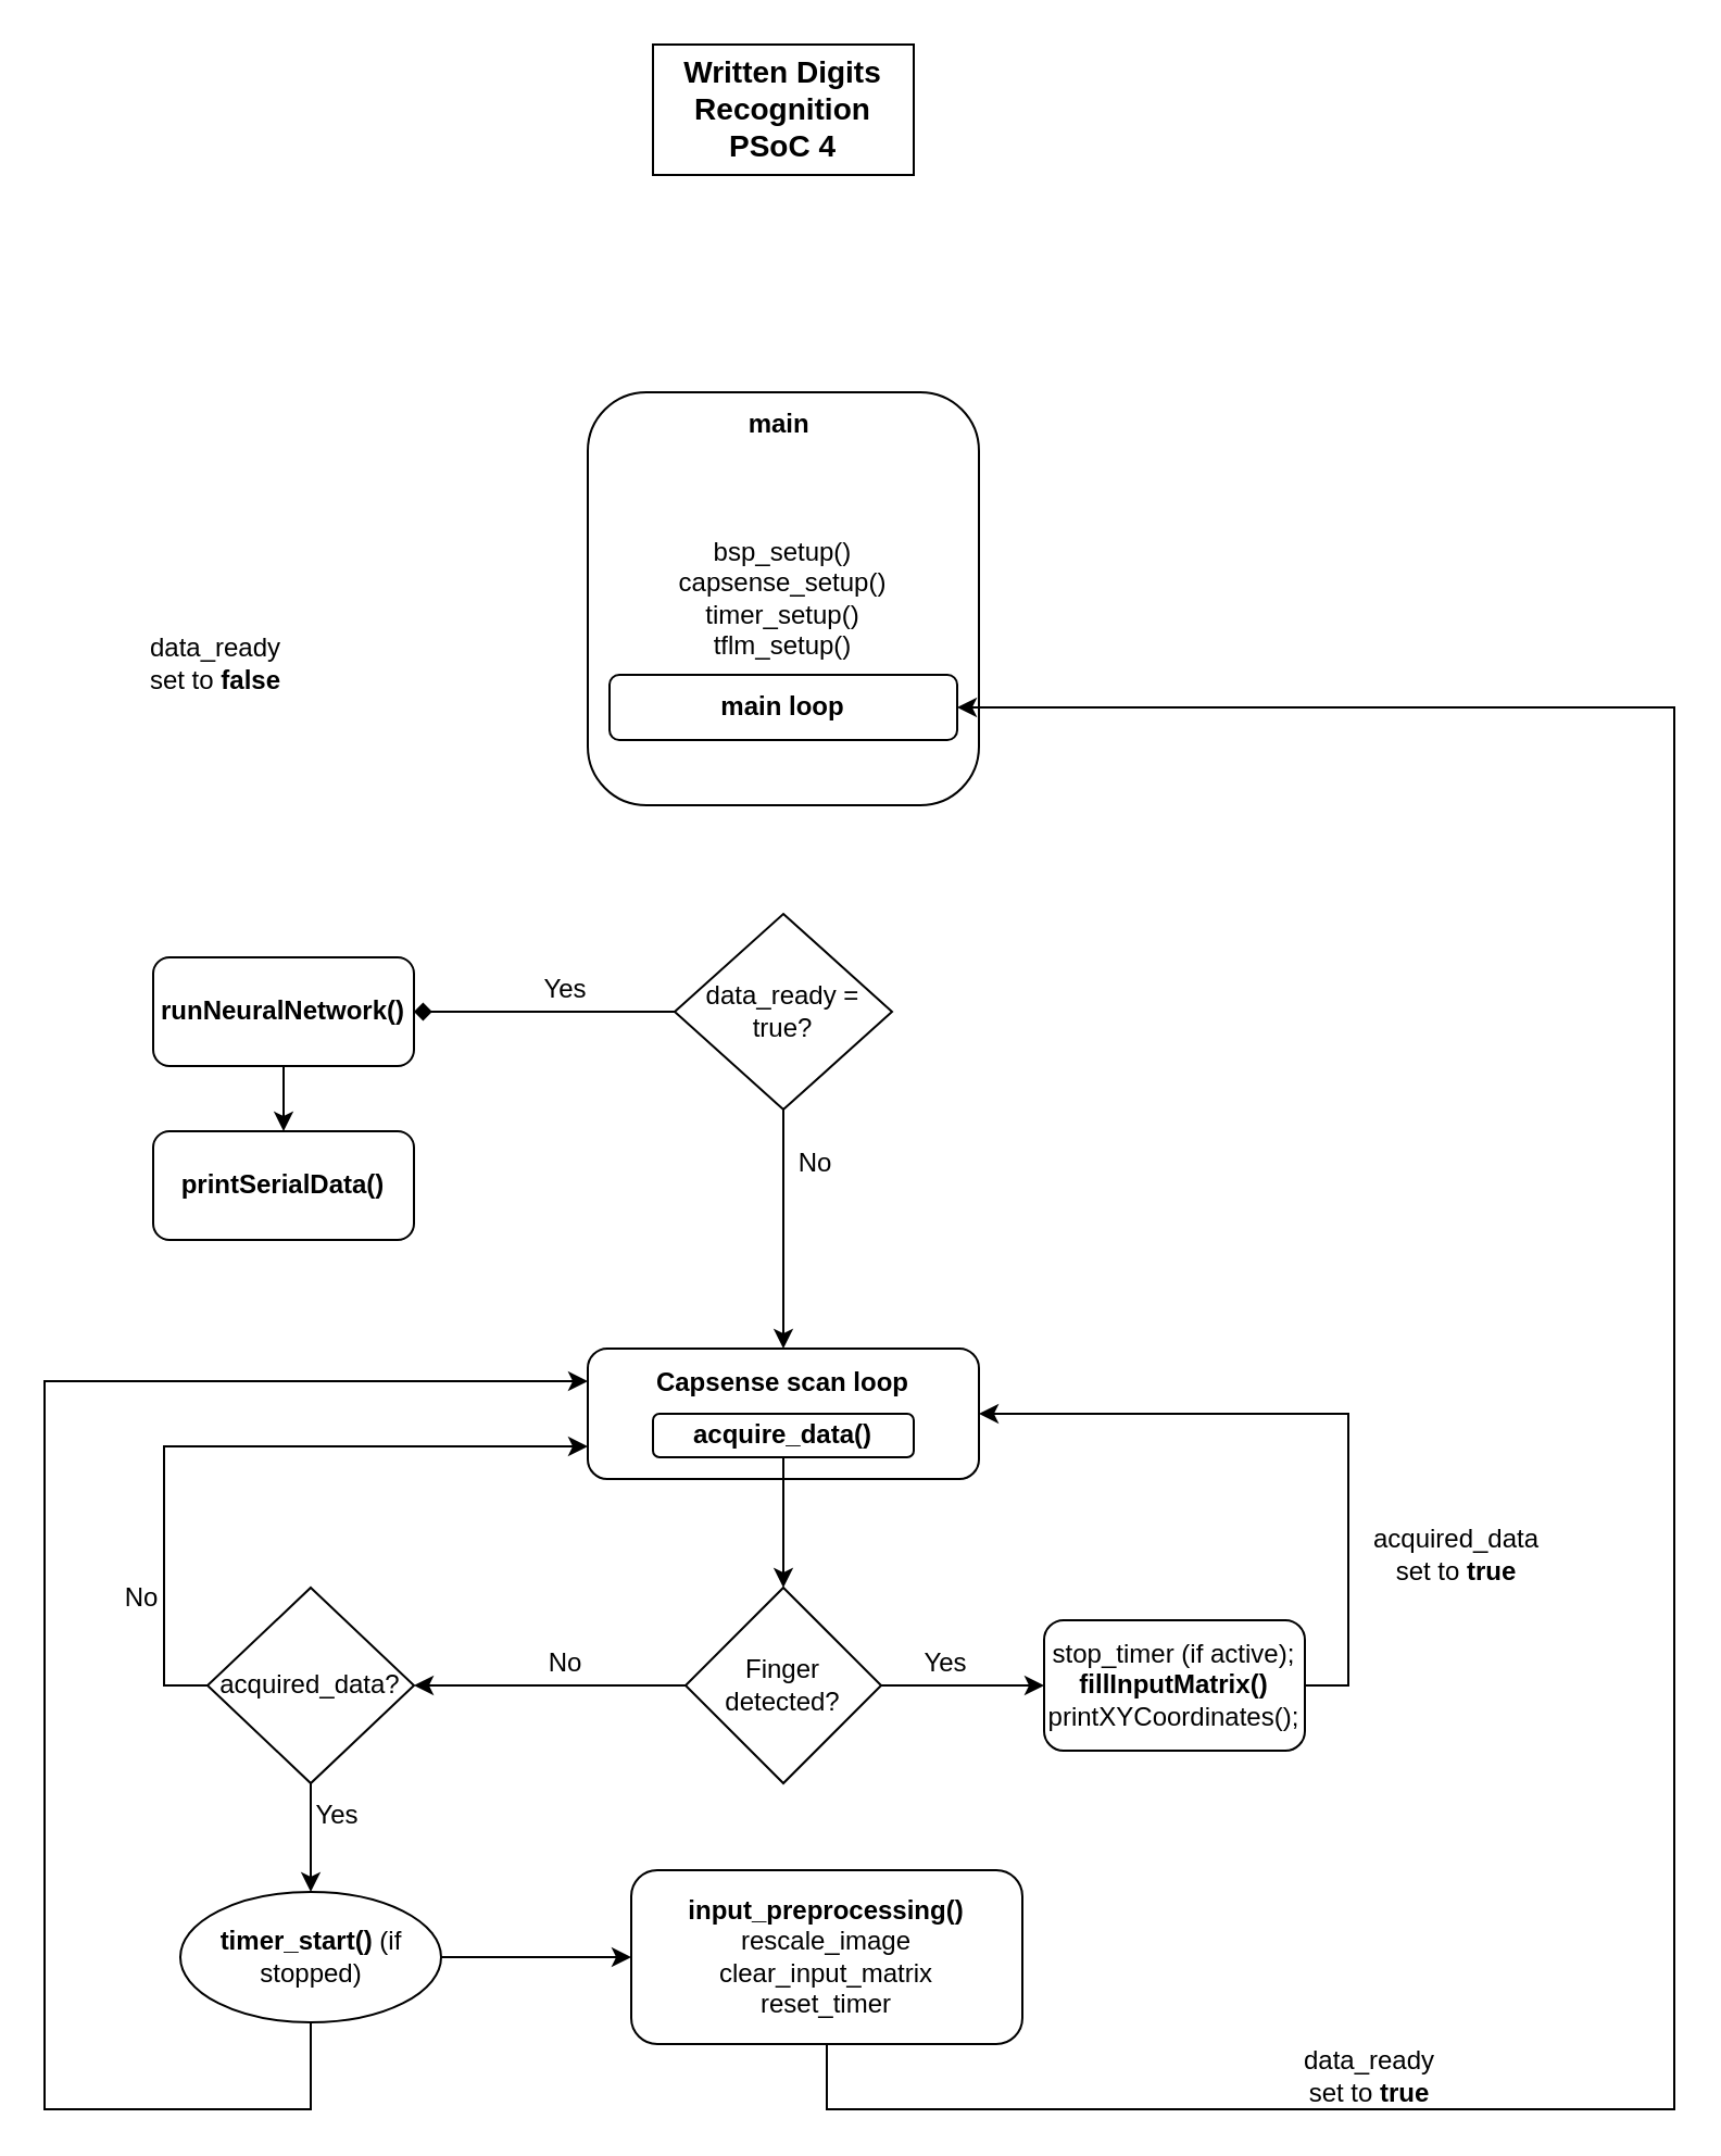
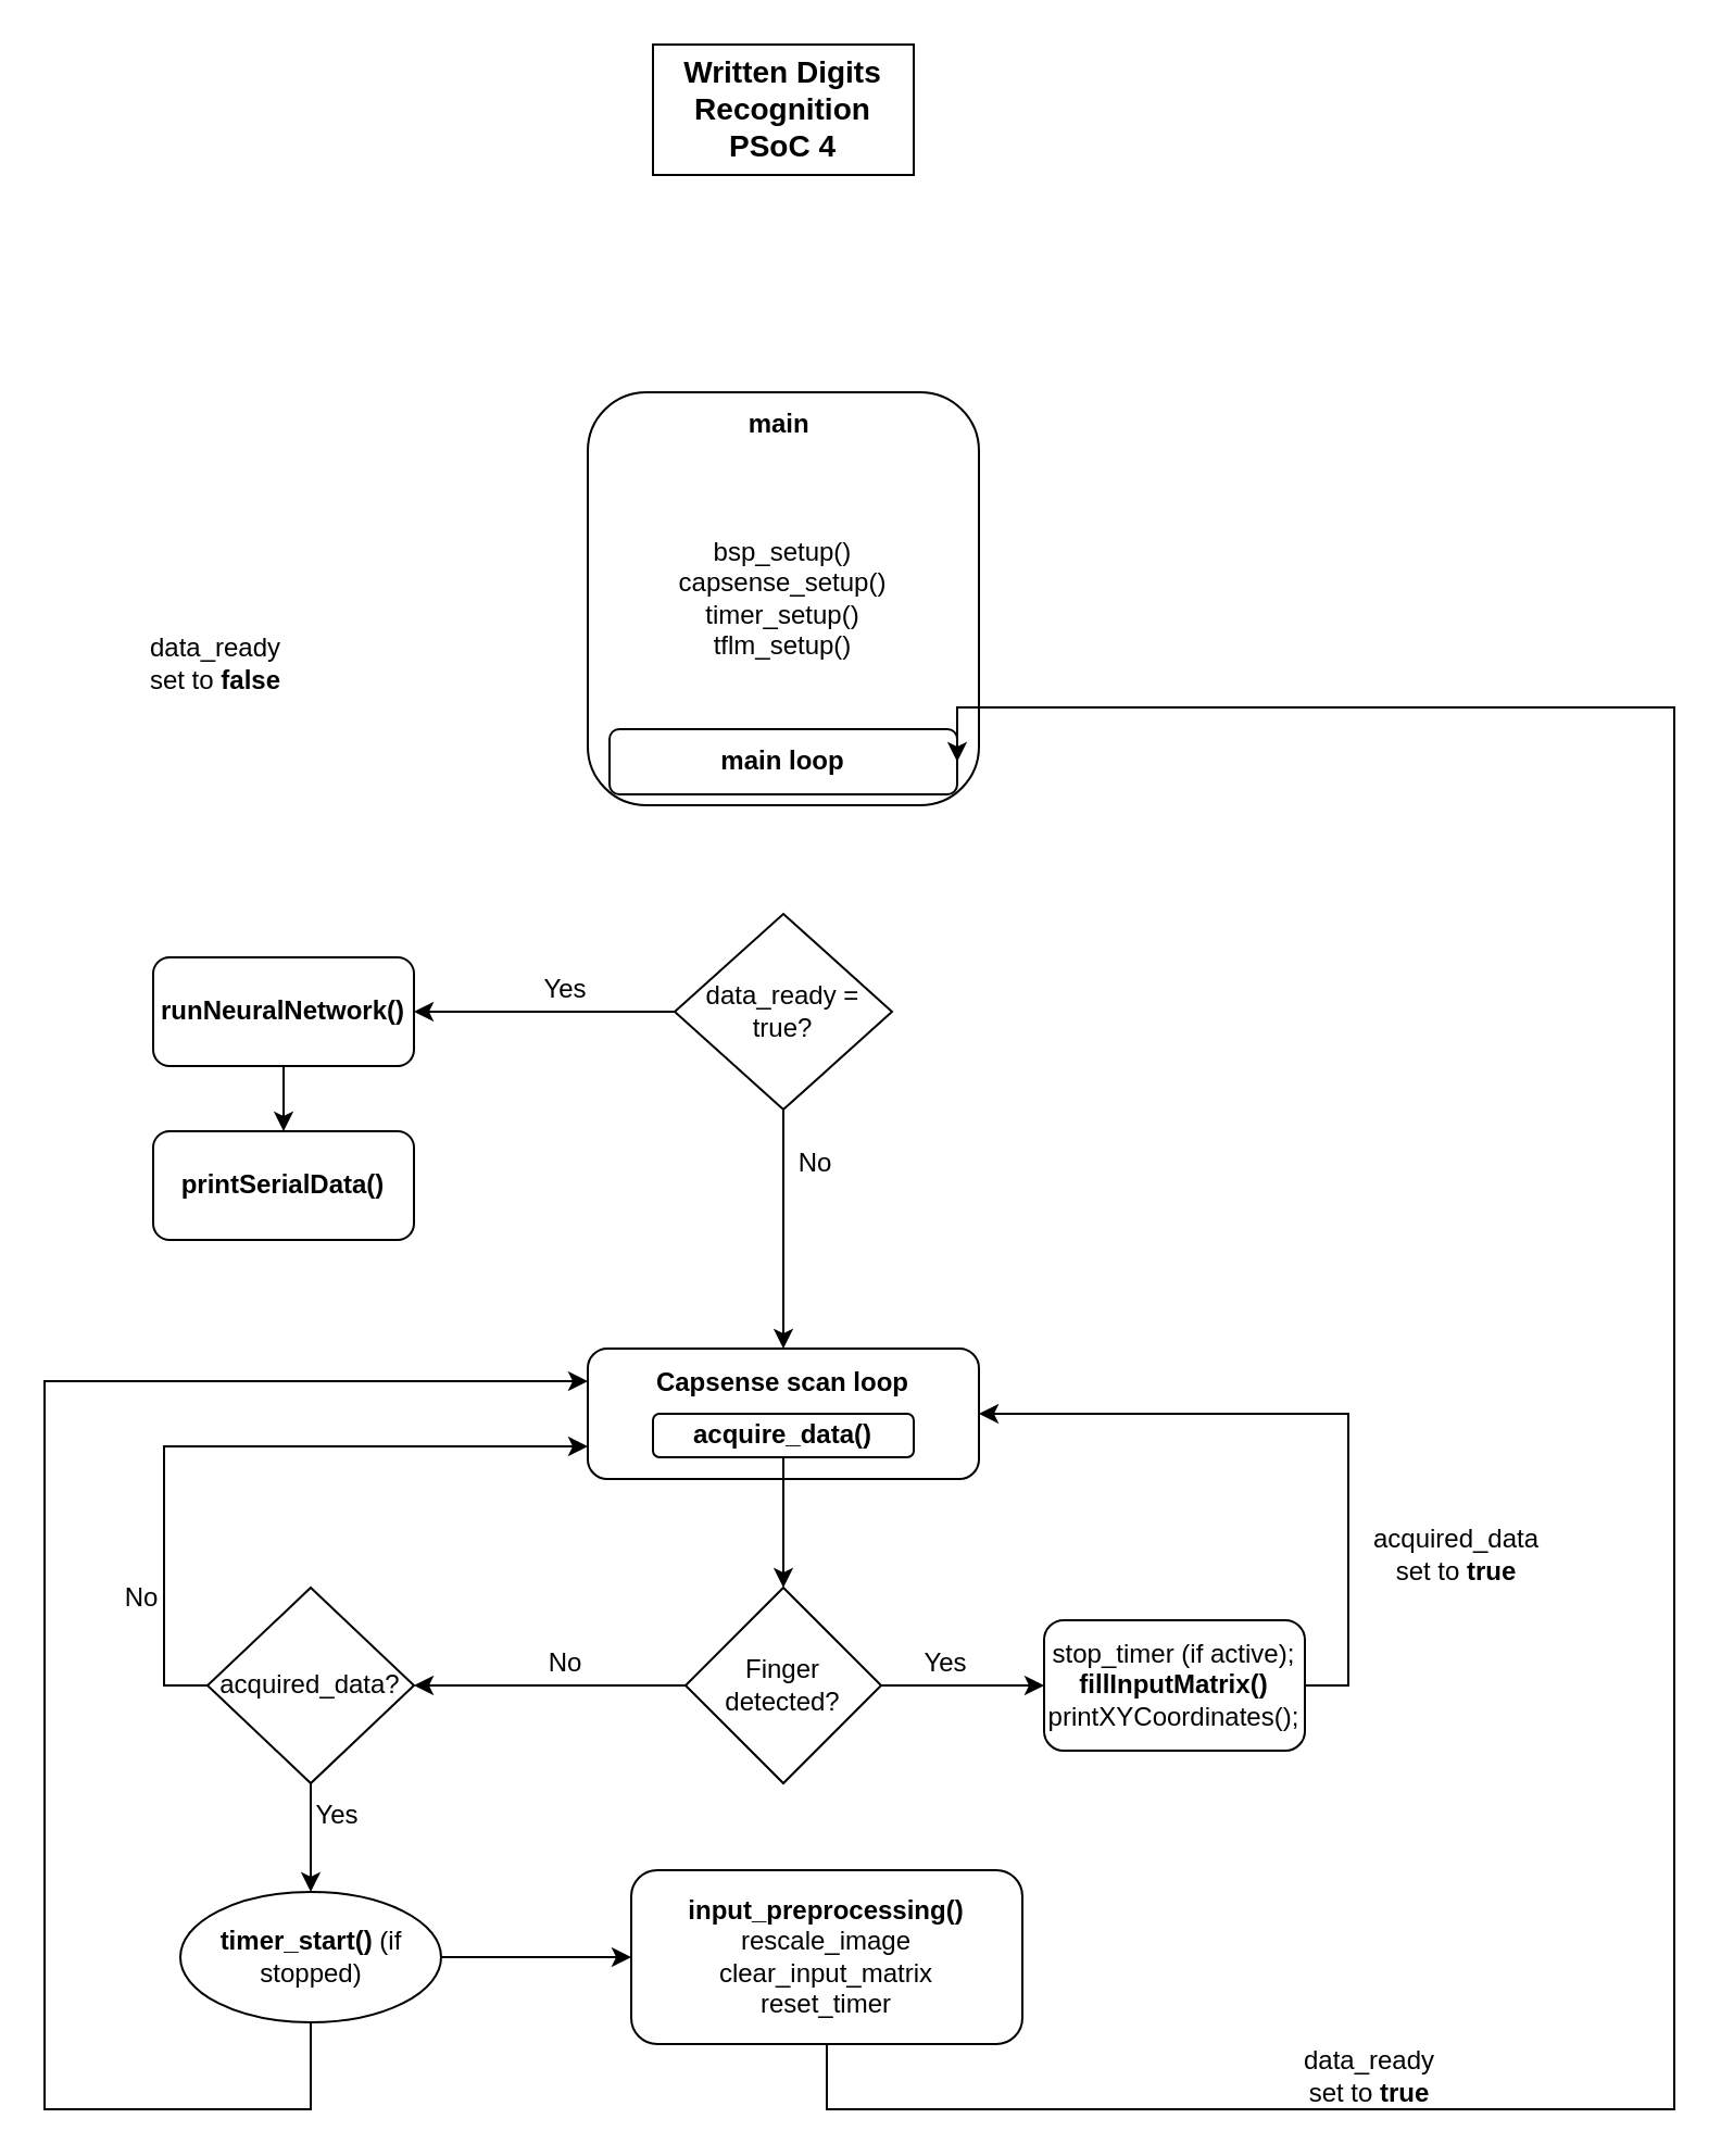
- <mxCell id="4" value="&lt;b&gt;main loop&lt;/b&gt;" style="rounded=1;whiteSpace=wrap;html=1;" parent="1" vertex="1"><mxGeometry x="280" y="310" width="160" height="30" as="geometry" /></mxCell>
+ <mxCell id="4" value="&lt;b&gt;main loop&lt;/b&gt;" style="rounded=1;whiteSpace=wrap;html=1;" parent="1" vertex="1"><mxGeometry x="280" y="335" width="160" height="30" as="geometry" /></mxCell>
- <mxCell id="27" style="edgeStyle=orthogonalEdgeStyle;rounded=0;orthogonalLoop=1;jettySize=auto;html=1;exitX=0;exitY=0.5;exitDx=0;exitDy=0;entryX=1;entryY=0.5;entryDx=0;entryDy=0;endArrow=diamond;" parent="1" source="28" target="32" edge="1"><mxGeometry relative="1" as="geometry" /></mxCell>
+ <mxCell id="27" style="edgeStyle=orthogonalEdgeStyle;rounded=0;orthogonalLoop=1;jettySize=auto;html=1;exitX=0;exitY=0.5;exitDx=0;exitDy=0;entryX=1;entryY=0.5;entryDx=0;entryDy=0;" parent="1" source="28" target="32" edge="1"><mxGeometry relative="1" as="geometry" /></mxCell>
